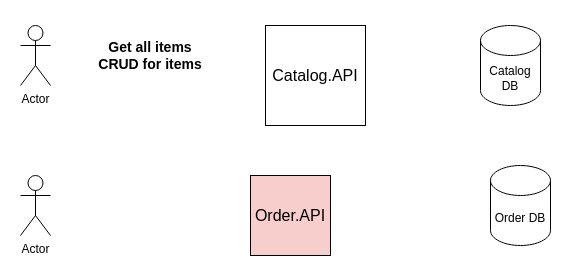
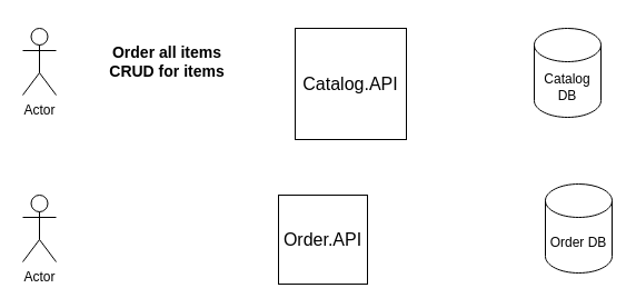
- <mxCell id="5" value="&lt;font style=&quot;font-size: 14px&quot;&gt;&lt;b&gt;Get all items&lt;br&gt;CRUD for items&lt;br&gt;&lt;/b&gt;&lt;/font&gt;" style="text;html=1;strokeColor=none;fillColor=none;align=center;verticalAlign=middle;whiteSpace=wrap;rounded=0;" vertex="1" parent="1"><mxGeometry x="90" y="20" width="120" height="70" as="geometry" /></mxCell>
+ <mxCell id="5" value="&lt;font style=&quot;font-size: 14px&quot;&gt;&lt;b&gt;Order all items&lt;br&gt;CRUD for items&lt;br&gt;&lt;/b&gt;&lt;/font&gt;" style="text;html=1;strokeColor=none;fillColor=none;align=center;verticalAlign=middle;whiteSpace=wrap;rounded=0;" vertex="1" parent="1"><mxGeometry x="90" y="20" width="120" height="70" as="geometry" /></mxCell>
- <mxCell id="7" value="&lt;font size=&quot;3&quot;&gt;Order.API&lt;/font&gt;" style="whiteSpace=wrap;html=1;aspect=fixed;fillColor=#f8cecc;" vertex="1" parent="1"><mxGeometry x="250" y="175" width="80" height="80" as="geometry" /></mxCell>
+ <mxCell id="7" value="&lt;font size=&quot;3&quot;&gt;Order.API&lt;/font&gt;" style="whiteSpace=wrap;html=1;aspect=fixed;" vertex="1" parent="1"><mxGeometry x="250" y="175" width="80" height="80" as="geometry" /></mxCell>
